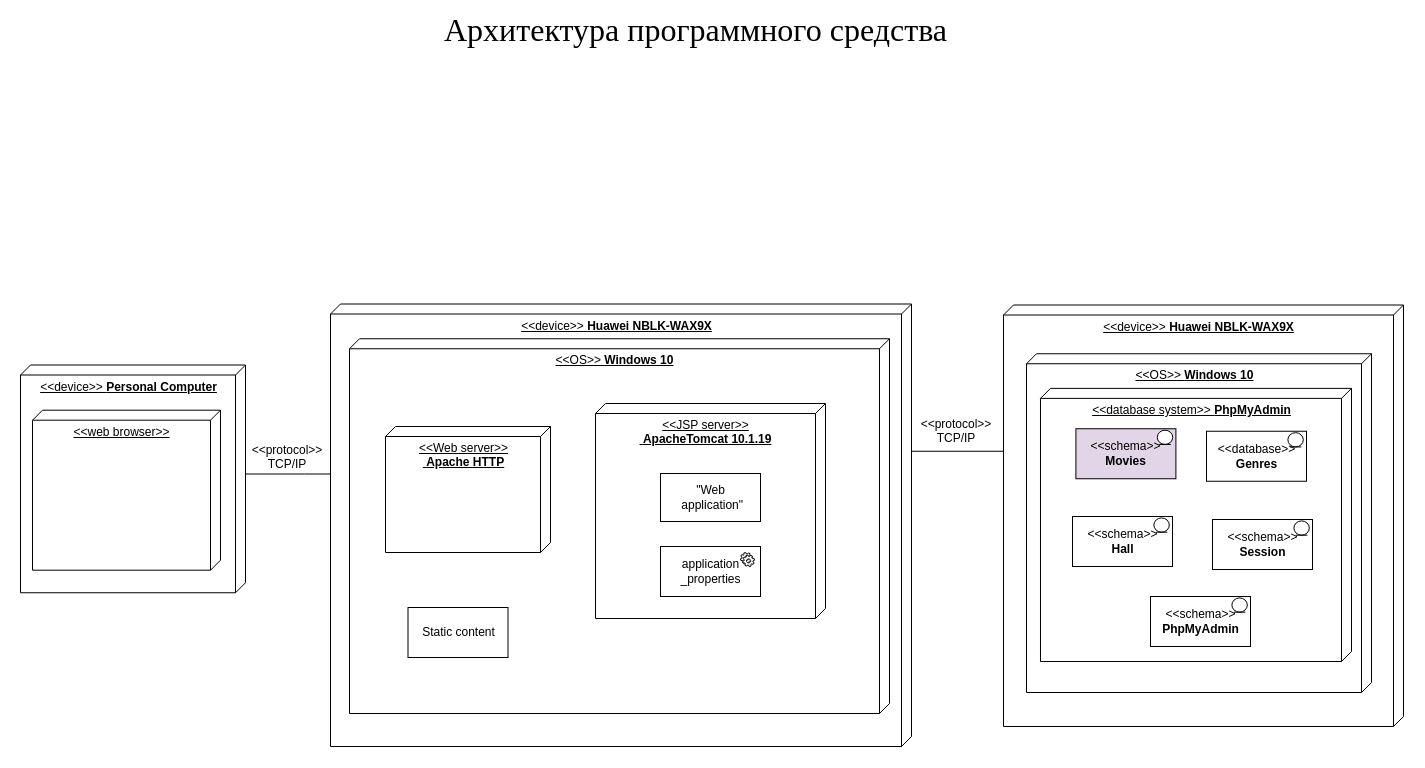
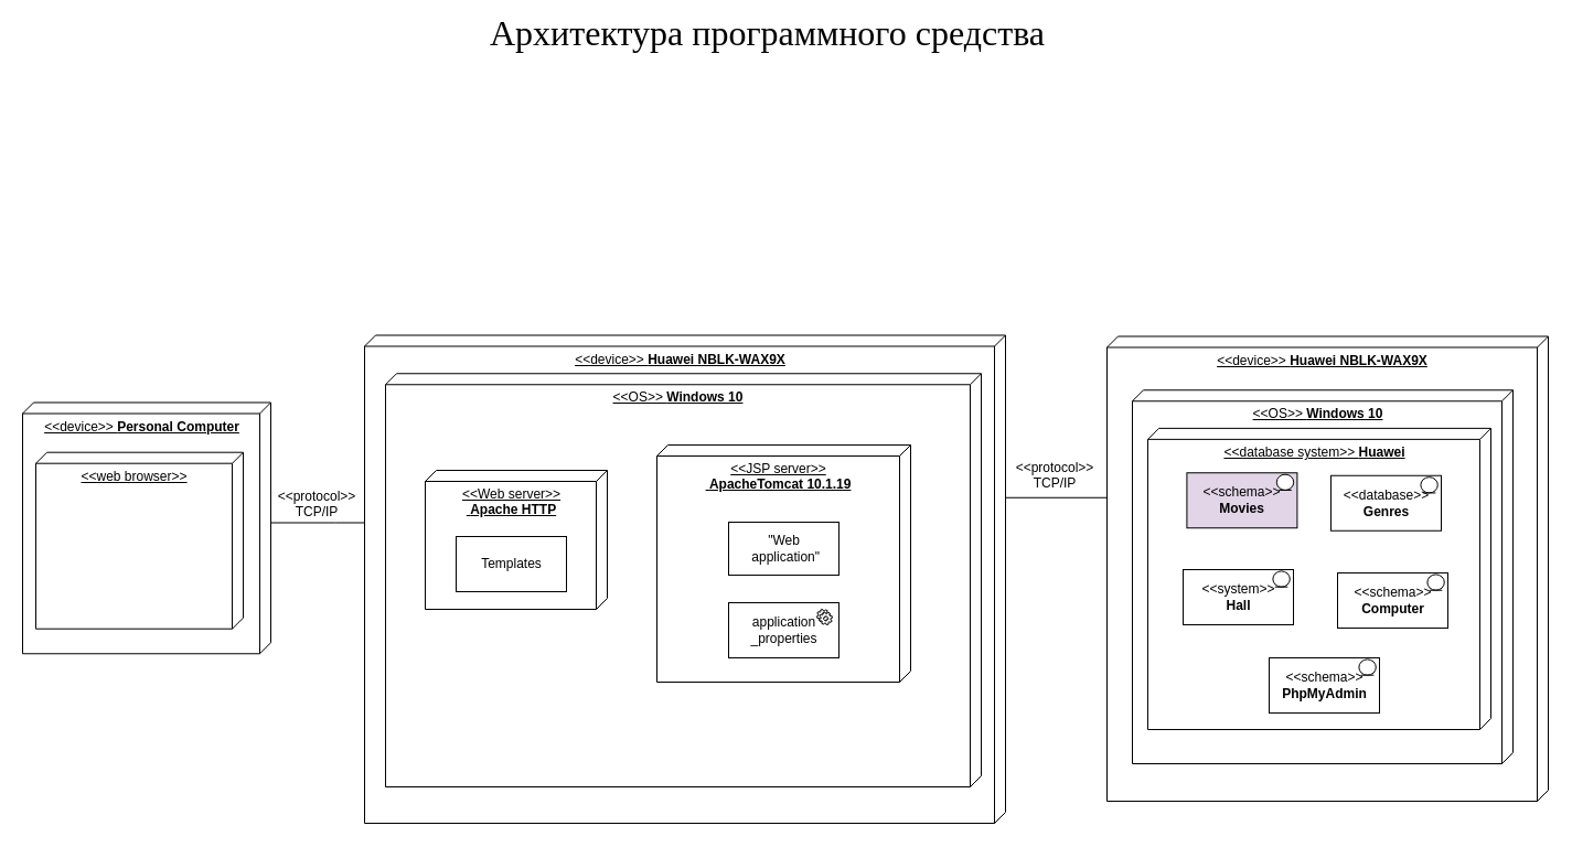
- <mxCell id="18" value="&amp;lt;&amp;lt;database system&amp;gt;&amp;gt; &lt;b&gt;PhpMyAdmin&lt;/b&gt;" style="verticalAlign=top;align=center;spacingTop=8;spacingLeft=2;spacingRight=12;shape=cube;size=10;direction=south;fontStyle=4;html=1;fillColor=#FFFFFF;" parent="1" vertex="1"><mxGeometry x="1040" y="387.88" width="311" height="273.12" as="geometry" /></mxCell>
+ <mxCell id="18" value="&amp;lt;&amp;lt;database system&amp;gt;&amp;gt; &lt;b&gt;Huawei&lt;/b&gt;" style="verticalAlign=top;align=center;spacingTop=8;spacingLeft=2;spacingRight=12;shape=cube;size=10;direction=south;fontStyle=4;html=1;fillColor=#FFFFFF;" parent="1" vertex="1"><mxGeometry x="1040" y="387.88" width="311" height="273.12" as="geometry" /></mxCell>
+ <mxCell id="13" value="Templates" style="html=1;fillColor=#FFFFFF;align=center;" parent="1" vertex="1"><mxGeometry x="413" y="486" width="100" height="50" as="geometry" /></mxCell>
- <mxCell id="20" value="&amp;lt;&amp;lt;schema&amp;gt;&amp;gt;&lt;br&gt;&lt;b&gt;Hall&lt;/b&gt;" style="html=1;fillColor=#FFFFFF;align=center;" parent="19" vertex="1"><mxGeometry width="100" height="50" as="geometry" /></mxCell>
+ <mxCell id="20" value="&amp;lt;&amp;lt;system&amp;gt;&amp;gt;&lt;br&gt;&lt;b&gt;Hall&lt;/b&gt;" style="html=1;fillColor=#FFFFFF;align=center;" parent="19" vertex="1"><mxGeometry width="100" height="50" as="geometry" /></mxCell>
- <mxCell id="23" value="&amp;lt;&amp;lt;schema&amp;gt;&amp;gt;&lt;br&gt;&lt;b&gt;Session&lt;/b&gt;" style="html=1;fillColor=#FFFFFF;align=center;" parent="22" vertex="1"><mxGeometry width="100" height="50" as="geometry" /></mxCell>
+ <mxCell id="23" value="&amp;lt;&amp;lt;schema&amp;gt;&amp;gt;&lt;br&gt;&lt;b&gt;Computer&lt;/b&gt;" style="html=1;fillColor=#FFFFFF;align=center;" parent="22" vertex="1"><mxGeometry width="100" height="50" as="geometry" /></mxCell>
- <mxCell id="12" value="Static content" style="html=1;fillColor=#FFFFFF;align=center;" parent="11" vertex="1"><mxGeometry width="100" height="50" as="geometry" /></mxCell>
